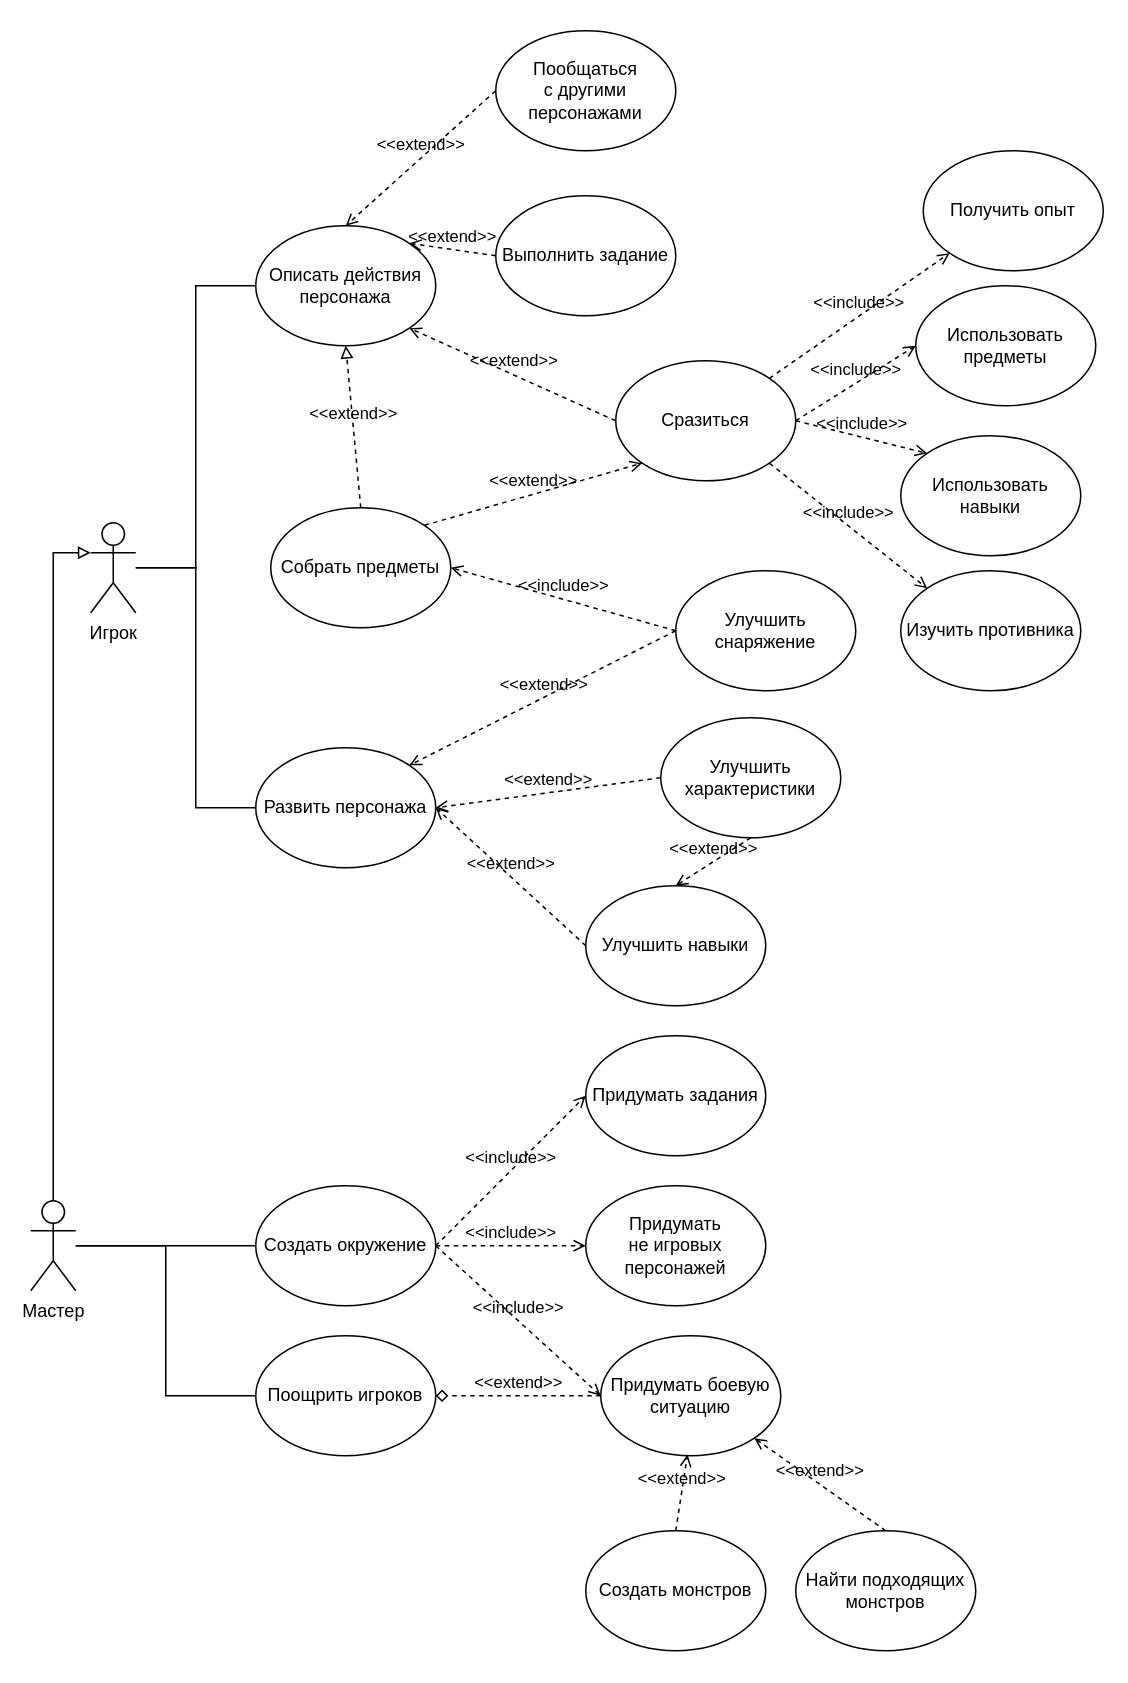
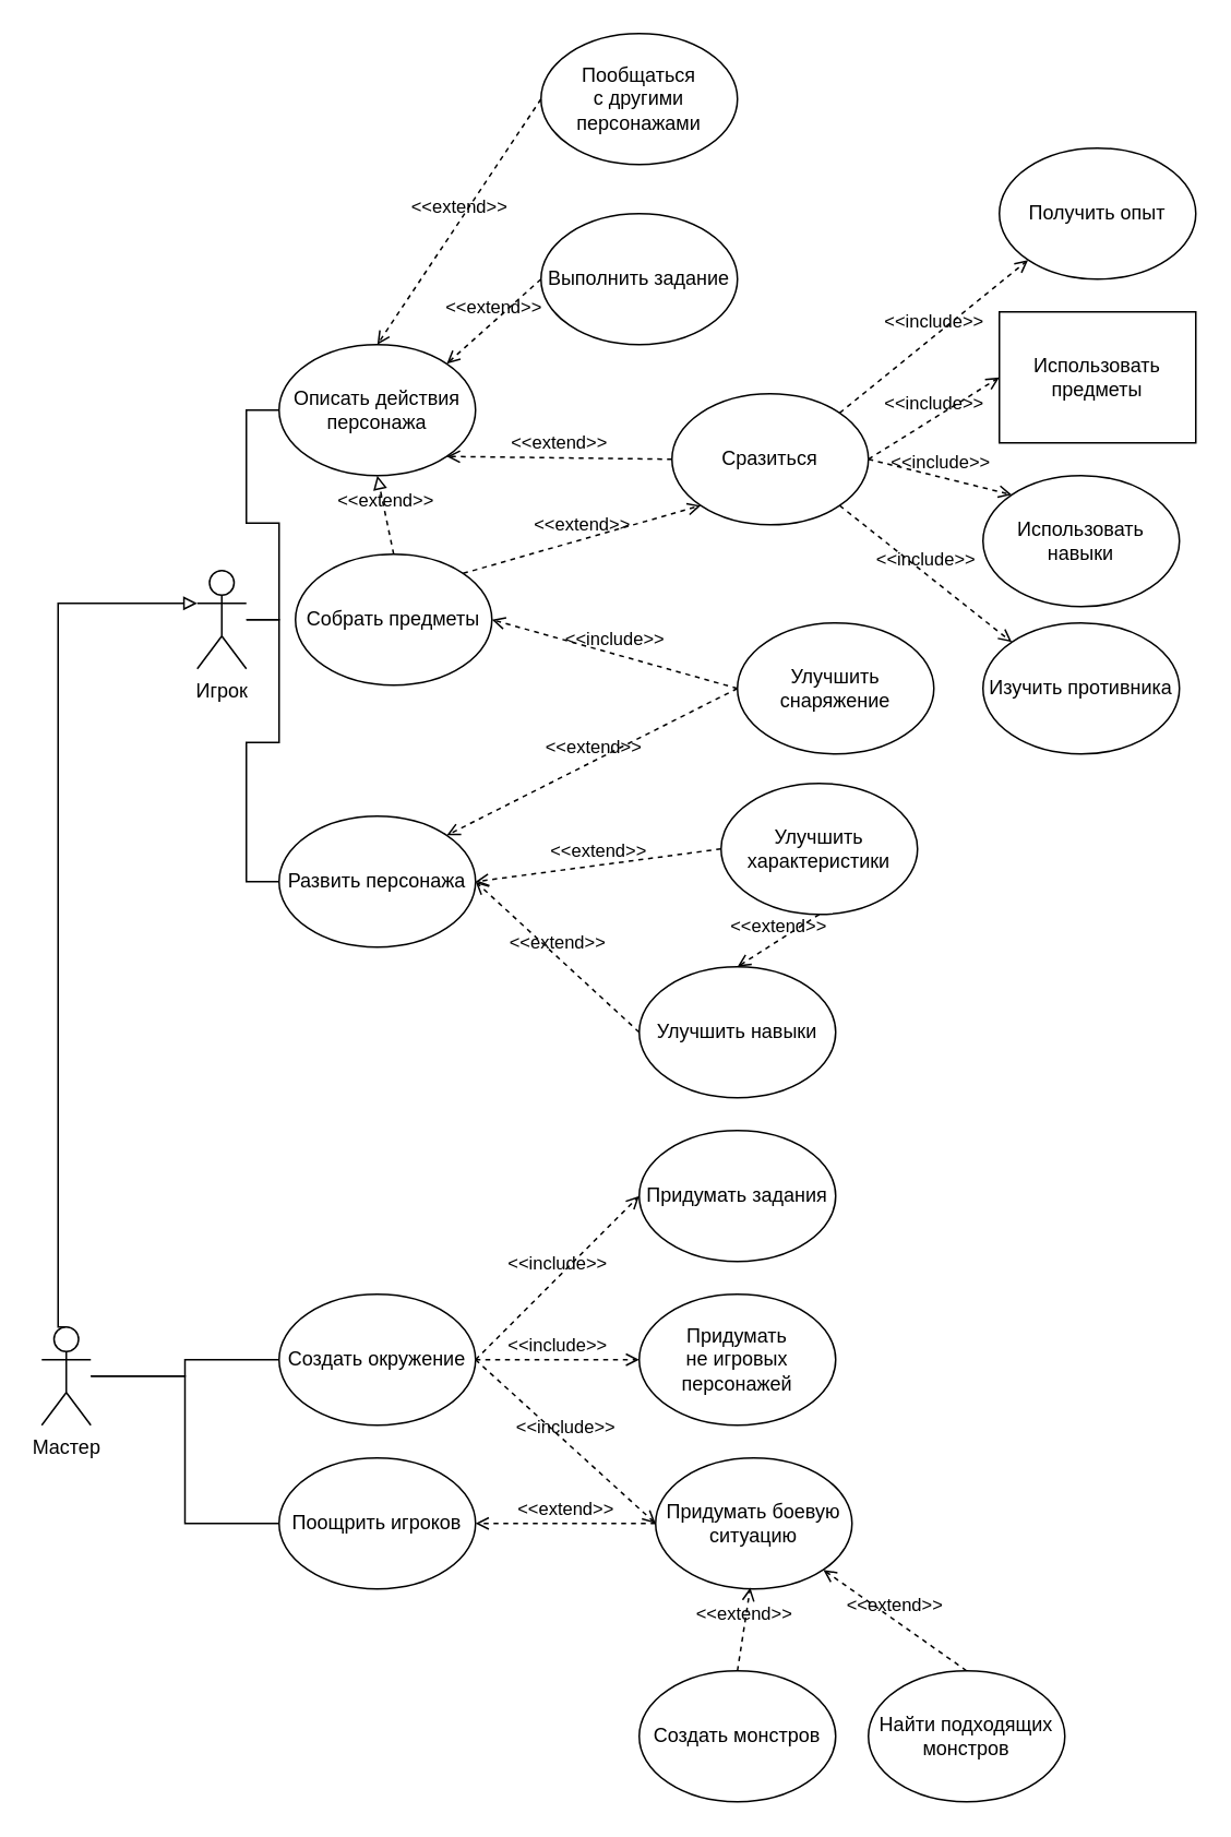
- <mxCell id="42" value="Получить опыт" style="ellipse;whiteSpace=wrap;html=1;" vertex="1" parent="1"><mxGeometry x="615" y="100" width="120" height="80" as="geometry" /></mxCell>
+ <mxCell id="42" value="Получить опыт" style="ellipse;whiteSpace=wrap;html=1;" vertex="1" parent="1"><mxGeometry x="610" y="90" width="120" height="80" as="geometry" /></mxCell>
- <mxCell id="32" value="Описать действия&lt;br&gt;персонажа" style="ellipse;whiteSpace=wrap;html=1;" vertex="1" parent="1"><mxGeometry x="170" y="150" width="120" height="80" as="geometry" /></mxCell>
+ <mxCell id="32" value="Описать действия&lt;br&gt;персонажа" style="ellipse;whiteSpace=wrap;html=1;" vertex="1" parent="1"><mxGeometry x="170" y="210" width="120" height="80" as="geometry" /></mxCell>
- <mxCell id="40" value="Использовать предметы" style="ellipse;whiteSpace=wrap;html=1;" vertex="1" parent="1"><mxGeometry x="610" y="190" width="120" height="80" as="geometry" /></mxCell>
+ <mxCell id="40" value="Использовать предметы" style="whiteSpace=wrap;html=1;rounded=0;" vertex="1" parent="1"><mxGeometry x="610" y="190" width="120" height="80" as="geometry" /></mxCell>
- <mxCell id="4" value="Игрок" style="shape=umlActor;verticalLabelPosition=bottom;verticalAlign=top;html=1;outlineConnect=0;" parent="1" vertex="1"><mxGeometry x="60" y="348" width="30" height="60" as="geometry" /></mxCell>
+ <mxCell id="4" value="Игрок" style="shape=umlActor;verticalLabelPosition=bottom;verticalAlign=top;html=1;outlineConnect=0;" parent="1" vertex="1"><mxGeometry x="120" y="348" width="30" height="60" as="geometry" /></mxCell>
- <mxCell id="8" value="Мастер" style="shape=umlActor;verticalLabelPosition=bottom;verticalAlign=top;html=1;outlineConnect=0;" parent="1" vertex="1"><mxGeometry x="20" y="800" width="30" height="60" as="geometry" /></mxCell>
+ <mxCell id="8" value="Мастер" style="shape=umlActor;verticalLabelPosition=bottom;verticalAlign=top;html=1;outlineConnect=0;" parent="1" vertex="1"><mxGeometry x="25" y="810" width="30" height="60" as="geometry" /></mxCell>
- <mxCell id="23" value="&amp;lt;&amp;lt;extend&amp;gt;&amp;gt;" style="html=1;verticalAlign=bottom;labelBackgroundColor=none;endArrow=diamond;endFill=0;dashed=1;rounded=0;entryX=1;entryY=0.5;entryDx=0;entryDy=0;exitX=0;exitY=0.5;exitDx=0;exitDy=0;" edge="1" parent="1" source="14" target="12"><mxGeometry width="160" relative="1" as="geometry"><mxPoint x="460" y="1030" as="sourcePoint" /><mxPoint x="468" y="979" as="targetPoint" /></mxGeometry></mxCell>
+ <mxCell id="23" value="&amp;lt;&amp;lt;extend&amp;gt;&amp;gt;" style="html=1;verticalAlign=bottom;labelBackgroundColor=none;endArrow=open;endFill=0;dashed=1;rounded=0;entryX=1;entryY=0.5;entryDx=0;entryDy=0;exitX=0;exitY=0.5;exitDx=0;exitDy=0;" edge="1" parent="1" source="14" target="12"><mxGeometry width="160" relative="1" as="geometry"><mxPoint x="460" y="1030" as="sourcePoint" /><mxPoint x="468" y="979" as="targetPoint" /></mxGeometry></mxCell>
